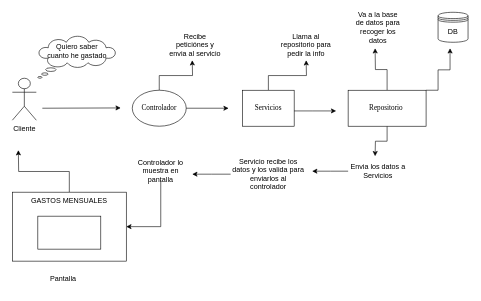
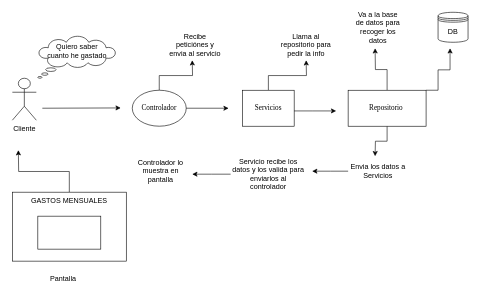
- <mxCell id="25" style="edgeStyle=orthogonalEdgeStyle;rounded=0;orthogonalLoop=1;jettySize=auto;html=1;exitX=0.5;exitY=1;exitDx=0;exitDy=0;entryX=1;entryY=0.5;entryDx=0;entryDy=0;" parent="1" source="26" target="28" edge="1"><mxGeometry relative="1" as="geometry" /></mxCell>
